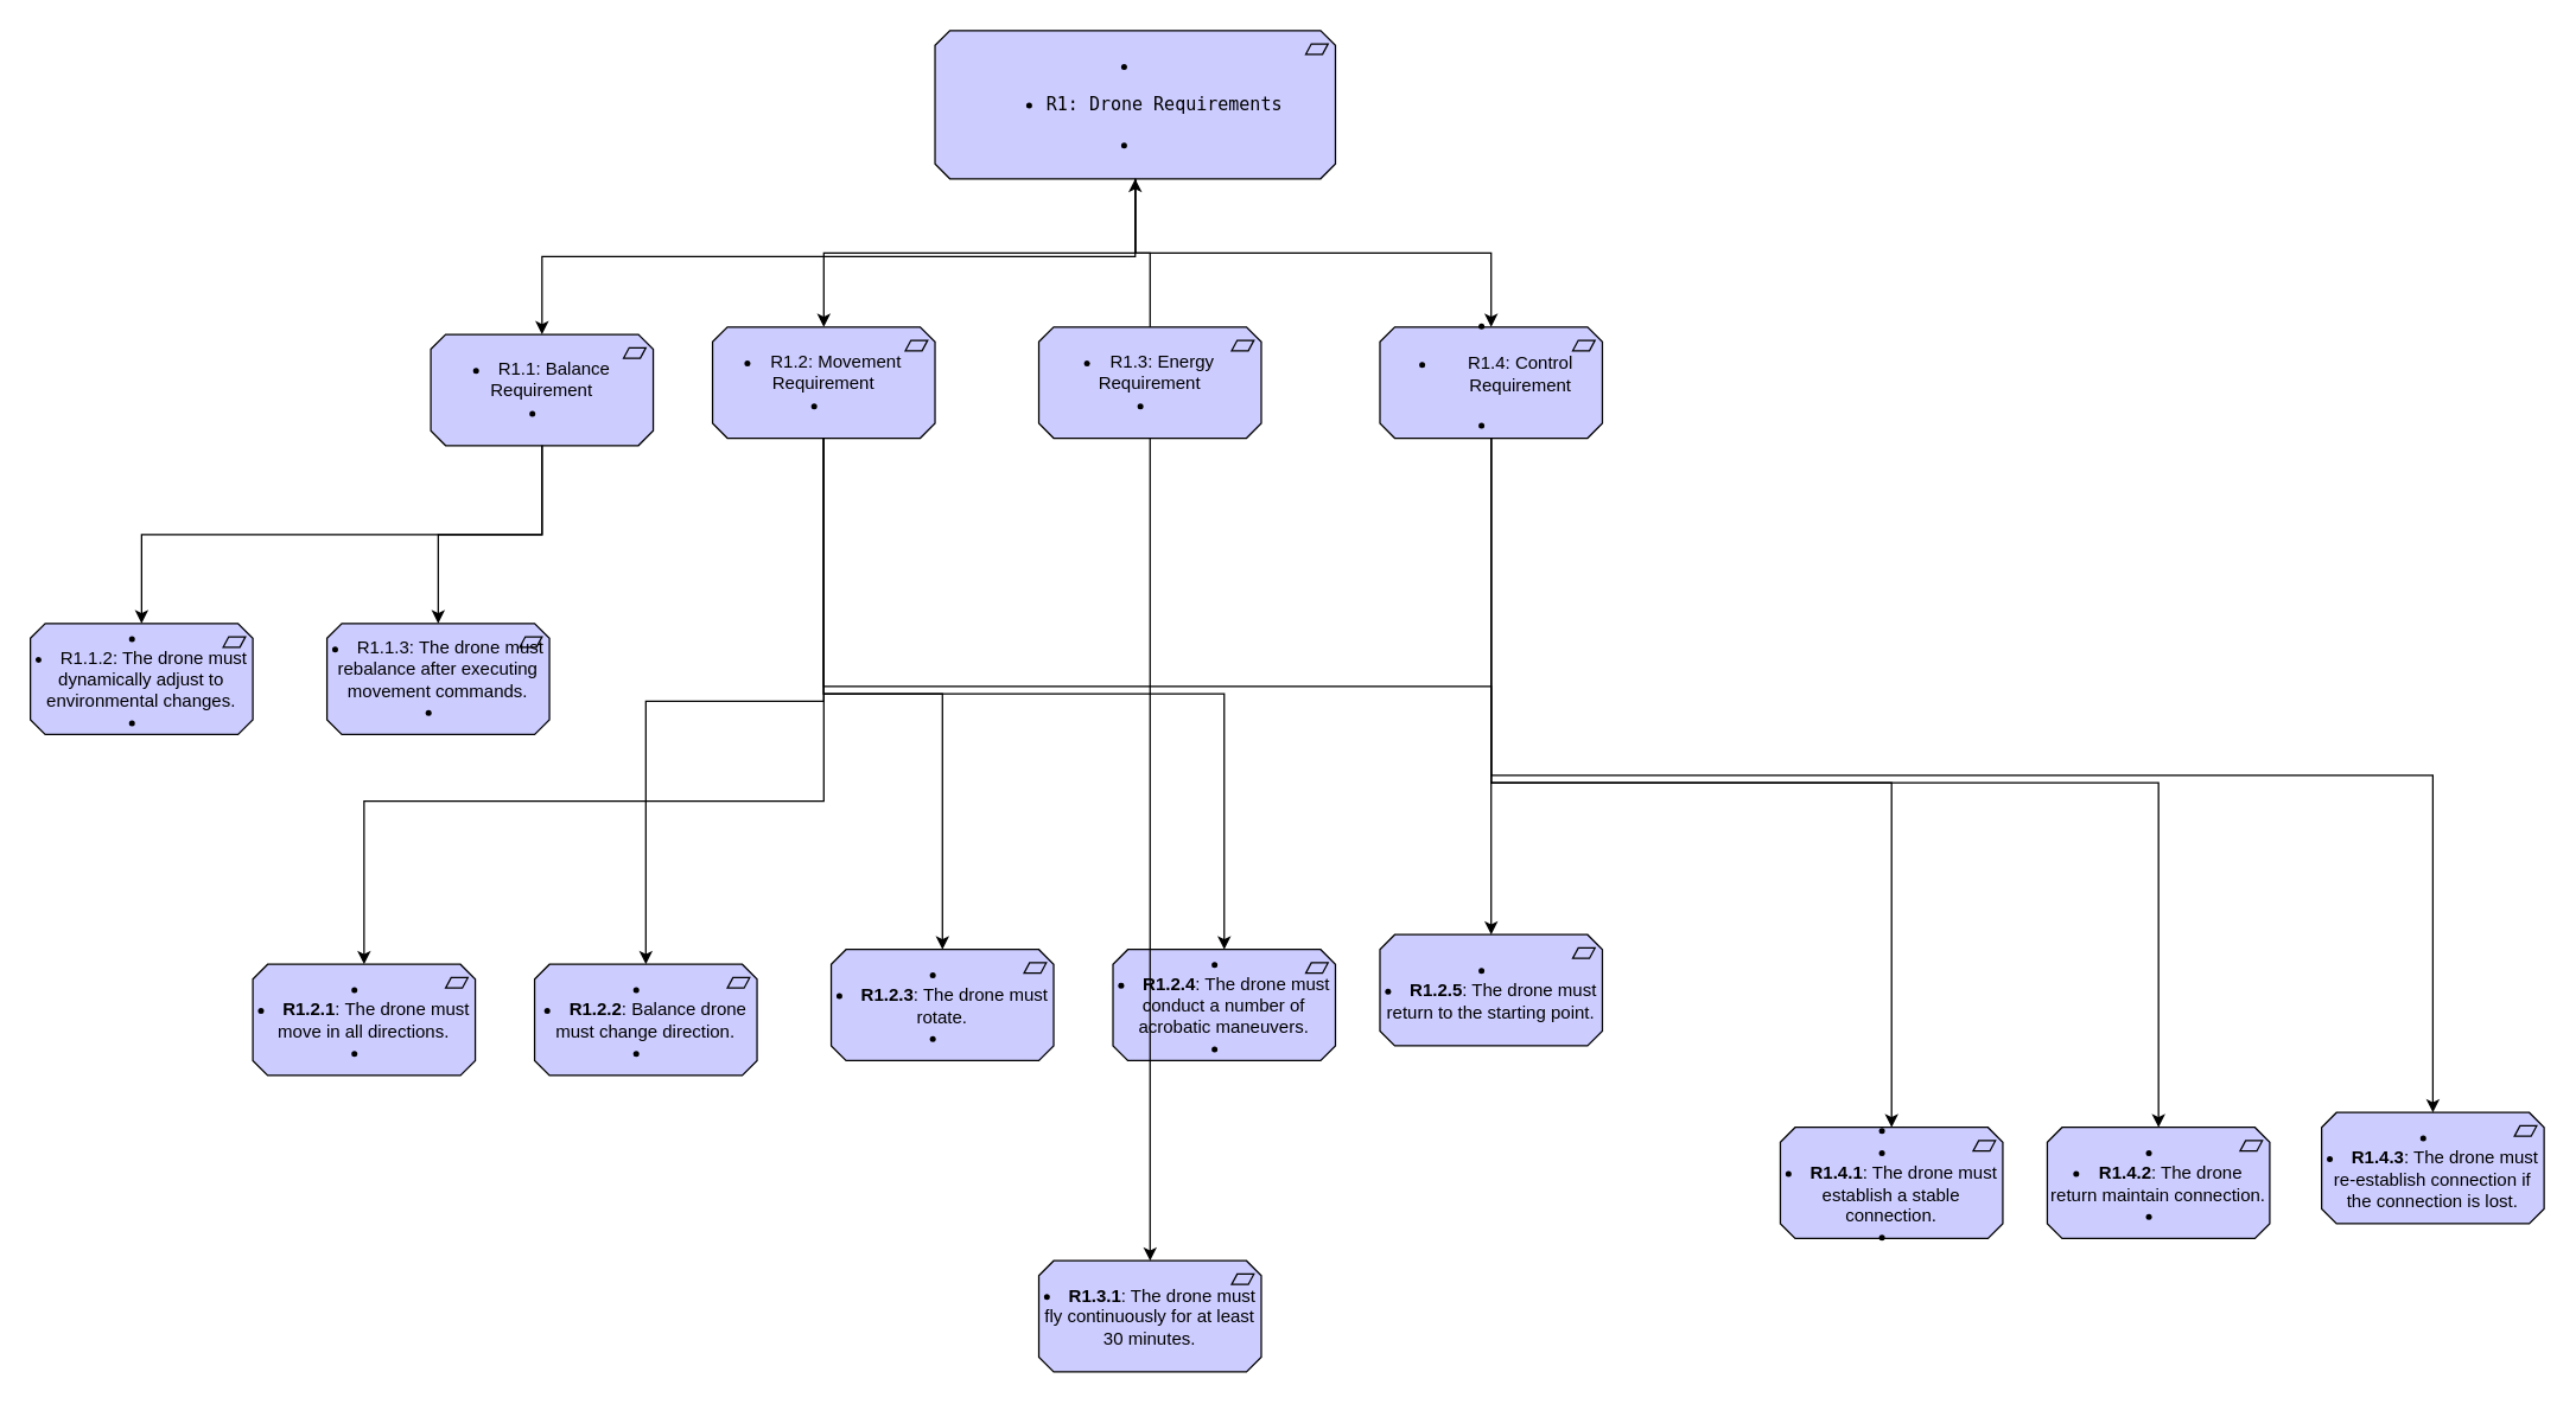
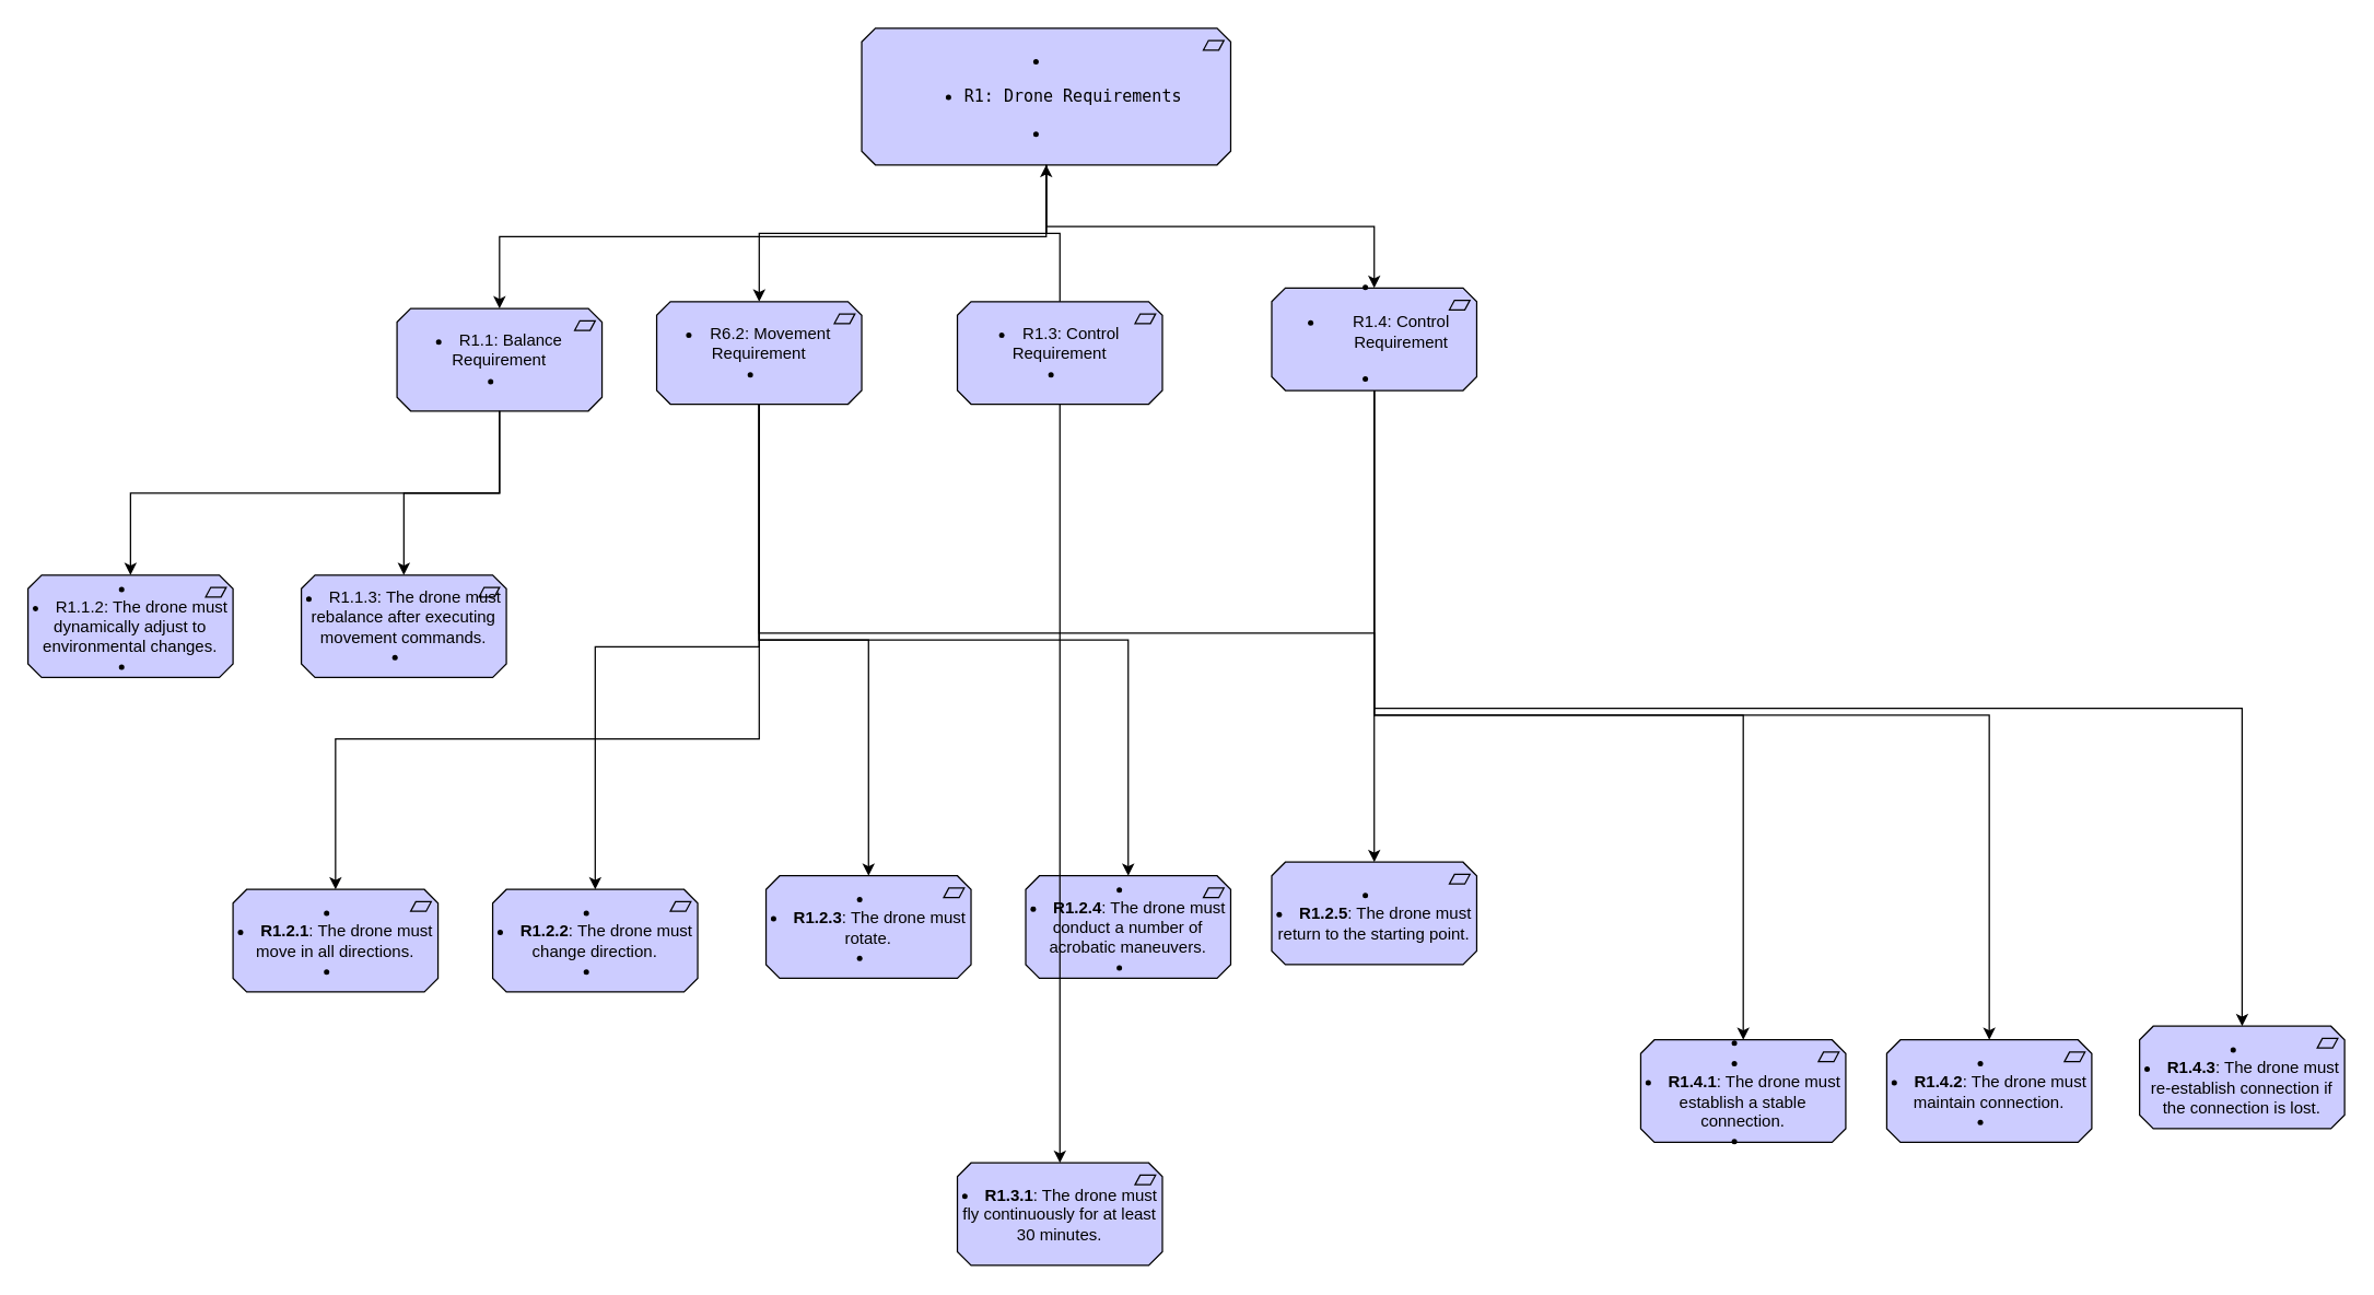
- <mxCell id="7" value="&lt;li&gt;R1.2: Movement Requirement&lt;/li&gt;&lt;li&gt;&lt;/li&gt;" style="html=1;outlineConnect=0;whiteSpace=wrap;fillColor=#CCCCFF;shape=mxgraph.archimate3.application;appType=requirement;archiType=oct;" vertex="1" parent="1"><mxGeometry x="480" y="220" width="150" height="75" as="geometry" /></mxCell>
+ <mxCell id="7" value="&lt;li&gt;R6.2: Movement Requirement&lt;/li&gt;&lt;li&gt;&lt;/li&gt;" style="html=1;outlineConnect=0;whiteSpace=wrap;fillColor=#CCCCFF;shape=mxgraph.archimate3.application;appType=requirement;archiType=oct;" vertex="1" parent="1"><mxGeometry x="480" y="220" width="150" height="75" as="geometry" /></mxCell>
- <mxCell id="8" value="&lt;li&gt;R1.3: Energy Requirement&lt;/li&gt;&lt;li&gt;&lt;/li&gt;" style="html=1;outlineConnect=0;whiteSpace=wrap;fillColor=#CCCCFF;shape=mxgraph.archimate3.application;appType=requirement;archiType=oct;" vertex="1" parent="1"><mxGeometry x="700" y="220" width="150" height="75" as="geometry" /></mxCell>
+ <mxCell id="8" value="&lt;li&gt;R1.3: Control Requirement&lt;/li&gt;&lt;li&gt;&lt;/li&gt;" style="html=1;outlineConnect=0;whiteSpace=wrap;fillColor=#CCCCFF;shape=mxgraph.archimate3.application;appType=requirement;archiType=oct;" vertex="1" parent="1"><mxGeometry x="700" y="220" width="150" height="75" as="geometry" /></mxCell>
- <mxCell id="12" value="&lt;li&gt;&lt;ul&gt;&lt;li&gt;R1.4: Control Requirement&lt;/li&gt;&lt;/ul&gt;&lt;/li&gt;&lt;li&gt;&lt;p&gt;&lt;/p&gt;&lt;/li&gt;" style="html=1;outlineConnect=0;whiteSpace=wrap;fillColor=#CCCCFF;shape=mxgraph.archimate3.application;appType=requirement;archiType=oct;" vertex="1" parent="1"><mxGeometry x="930" y="220" width="150" height="75" as="geometry" /></mxCell>
+ <mxCell id="12" value="&lt;li&gt;&lt;ul&gt;&lt;li&gt;R1.4: Control Requirement&lt;/li&gt;&lt;/ul&gt;&lt;/li&gt;&lt;li&gt;&lt;p&gt;&lt;/p&gt;&lt;/li&gt;" style="html=1;outlineConnect=0;whiteSpace=wrap;fillColor=#CCCCFF;shape=mxgraph.archimate3.application;appType=requirement;archiType=oct;" vertex="1" parent="1"><mxGeometry x="930" y="210" width="150" height="75" as="geometry" /></mxCell>
- <mxCell id="22" value="&lt;li&gt;&lt;/li&gt;&lt;li&gt;&lt;strong&gt;R1.2.2&lt;/strong&gt;: Balance drone must change direction.&lt;/li&gt;&lt;li&gt;&lt;/li&gt;" style="html=1;outlineConnect=0;whiteSpace=wrap;fillColor=#CCCCFF;shape=mxgraph.archimate3.application;appType=requirement;archiType=oct;" vertex="1" parent="1"><mxGeometry x="360" y="650" width="150" height="75" as="geometry" /></mxCell>
+ <mxCell id="22" value="&lt;li&gt;&lt;/li&gt;&lt;li&gt;&lt;strong&gt;R1.2.2&lt;/strong&gt;: The drone must change direction.&lt;/li&gt;&lt;li&gt;&lt;/li&gt;" style="html=1;outlineConnect=0;whiteSpace=wrap;fillColor=#CCCCFF;shape=mxgraph.archimate3.application;appType=requirement;archiType=oct;" vertex="1" parent="1"><mxGeometry x="360" y="650" width="150" height="75" as="geometry" /></mxCell>
- <mxCell id="32" value="&lt;li&gt;&lt;/li&gt;&lt;li&gt;&lt;strong&gt;R1.4.2&lt;/strong&gt;: The drone return maintain connection.&lt;/li&gt;&lt;li&gt;&lt;/li&gt;" style="html=1;outlineConnect=0;whiteSpace=wrap;fillColor=#CCCCFF;shape=mxgraph.archimate3.application;appType=requirement;archiType=oct;" vertex="1" parent="1"><mxGeometry x="1380" y="760" width="150" height="75" as="geometry" /></mxCell>
+ <mxCell id="32" value="&lt;li&gt;&lt;/li&gt;&lt;li&gt;&lt;strong&gt;R1.4.2&lt;/strong&gt;: The drone must maintain connection.&lt;/li&gt;&lt;li&gt;&lt;/li&gt;" style="html=1;outlineConnect=0;whiteSpace=wrap;fillColor=#CCCCFF;shape=mxgraph.archimate3.application;appType=requirement;archiType=oct;" vertex="1" parent="1"><mxGeometry x="1380" y="760" width="150" height="75" as="geometry" /></mxCell>
